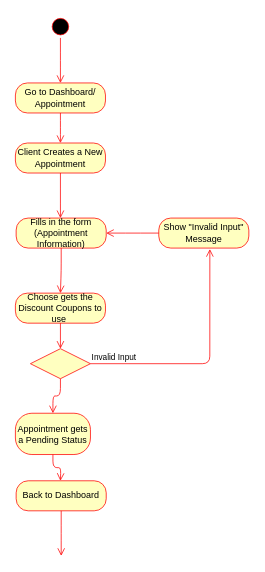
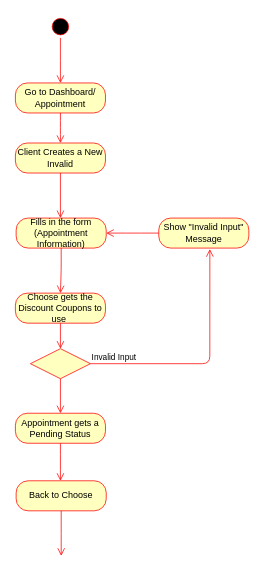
- <mxCell id="6" value="Client Creates a New Appointment" style="rounded=1;whiteSpace=wrap;html=1;arcSize=40;fontColor=#000000;fillColor=#ffffc0;strokeColor=#ff0000;" vertex="1" parent="1"><mxGeometry x="20" y="190" width="120" height="40" as="geometry" /></mxCell>
+ <mxCell id="6" value="Client Creates a New Invalid" style="rounded=1;whiteSpace=wrap;html=1;arcSize=40;fontColor=#000000;fillColor=#ffffc0;strokeColor=#ff0000;" vertex="1" parent="1"><mxGeometry x="20" y="190" width="120" height="40" as="geometry" /></mxCell>
- <mxCell id="15" value="Appointment gets a Pending Status" style="rounded=1;whiteSpace=wrap;html=1;arcSize=40;fontColor=#000000;fillColor=#ffffc0;strokeColor=#ff0000;" vertex="1" parent="1"><mxGeometry x="20" y="550" width="100" height="55" as="geometry" /></mxCell>
+ <mxCell id="15" value="Appointment gets a Pending Status" style="rounded=1;whiteSpace=wrap;html=1;arcSize=40;fontColor=#000000;fillColor=#ffffc0;strokeColor=#ff0000;" vertex="1" parent="1"><mxGeometry x="20" y="550" width="120" height="40" as="geometry" /></mxCell>
- <mxCell id="19" value="Back to Dashboard" style="rounded=1;whiteSpace=wrap;html=1;arcSize=40;fontColor=#000000;fillColor=#ffffc0;strokeColor=#ff0000;" vertex="1" parent="1"><mxGeometry x="21" y="640" width="120" height="40" as="geometry" /></mxCell>
+ <mxCell id="19" value="Back to Choose" style="rounded=1;whiteSpace=wrap;html=1;arcSize=40;fontColor=#000000;fillColor=#ffffc0;strokeColor=#ff0000;" vertex="1" parent="1"><mxGeometry x="21" y="640" width="120" height="40" as="geometry" /></mxCell>
